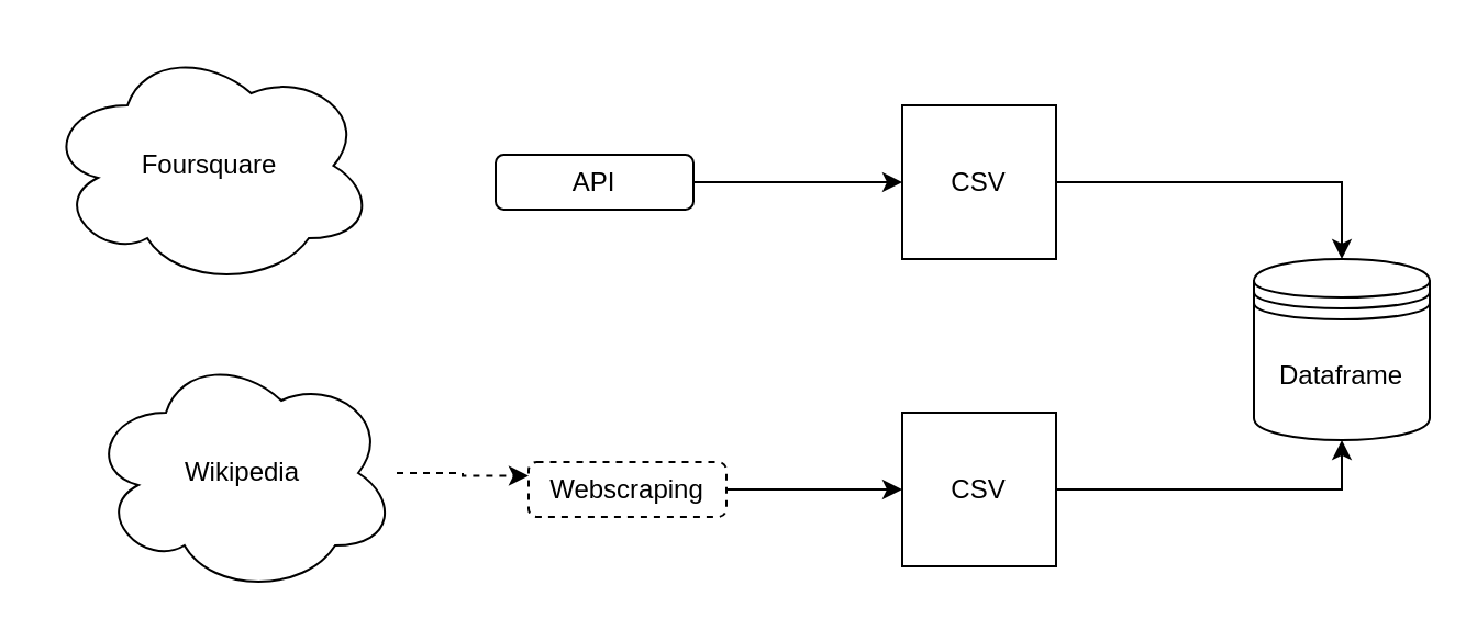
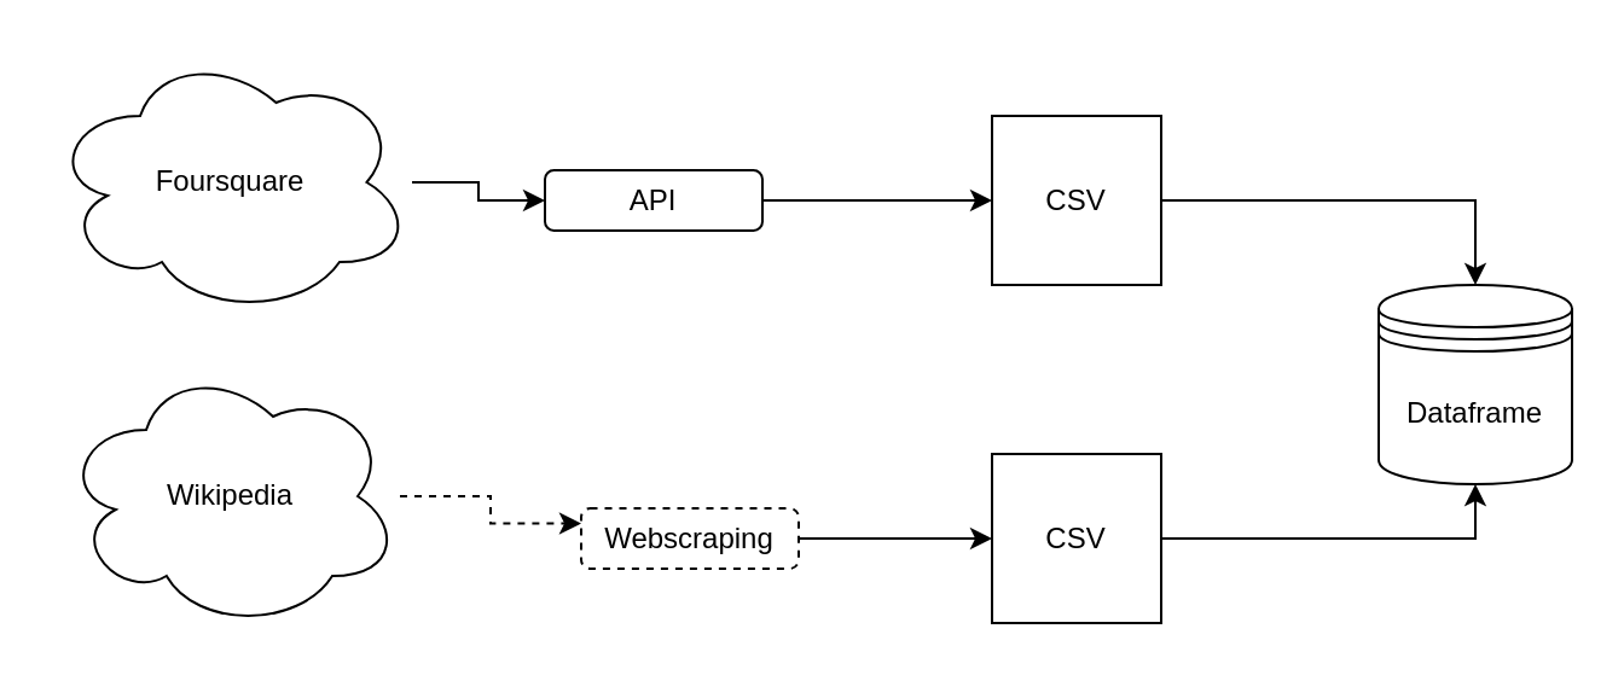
+ <mxCell id="2" style="edgeStyle=orthogonalEdgeStyle;rounded=0;orthogonalLoop=1;jettySize=auto;html=1;entryX=0;entryY=0.5;entryDx=0;entryDy=0;" edge="1" parent="1" source="3" target="7"><mxGeometry relative="1" as="geometry" /></mxCell>
- <mxCell id="5" value="Wikipedia" style="ellipse;shape=cloud;whiteSpace=wrap;html=1;" vertex="1" parent="1"><mxGeometry x="40" y="160" width="140" height="110" as="geometry" /></mxCell>
+ <mxCell id="5" value="Wikipedia" style="ellipse;shape=cloud;whiteSpace=wrap;html=1;" vertex="1" parent="1"><mxGeometry x="25" y="150" width="140" height="110" as="geometry" /></mxCell>
